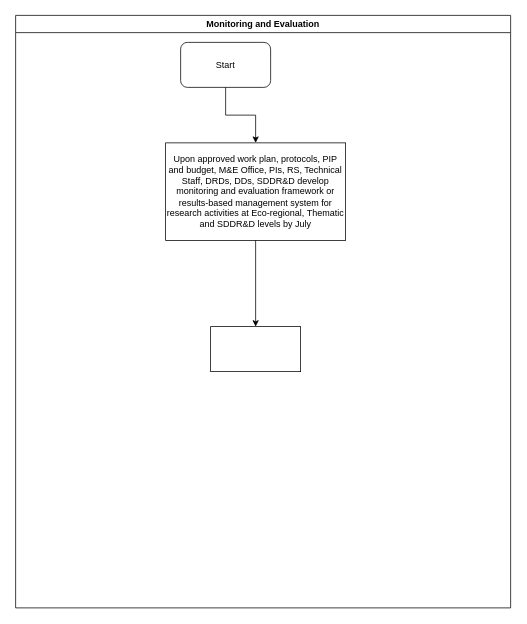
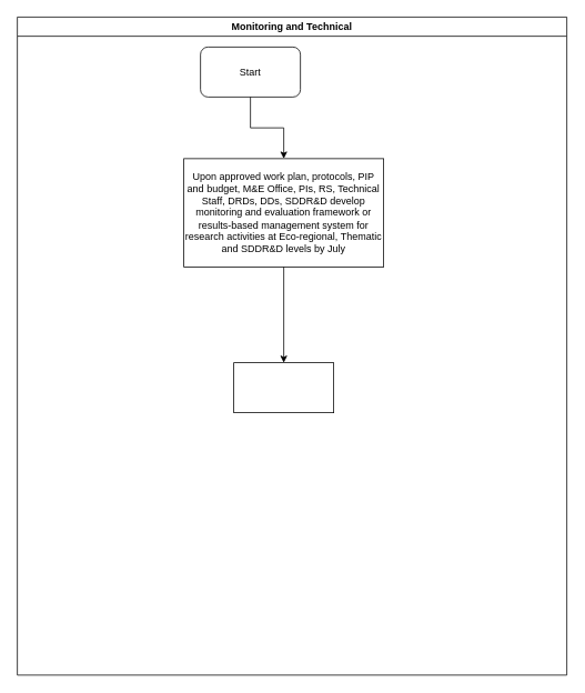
- <mxCell id="2" value="Monitoring and Evaluation" style="swimlane;" vertex="1" parent="1"><mxGeometry x="20" y="20" width="660" height="790" as="geometry" /></mxCell>
+ <mxCell id="2" value="Monitoring and Technical" style="swimlane;" vertex="1" parent="1"><mxGeometry x="20" y="20" width="660" height="790" as="geometry" /></mxCell>
